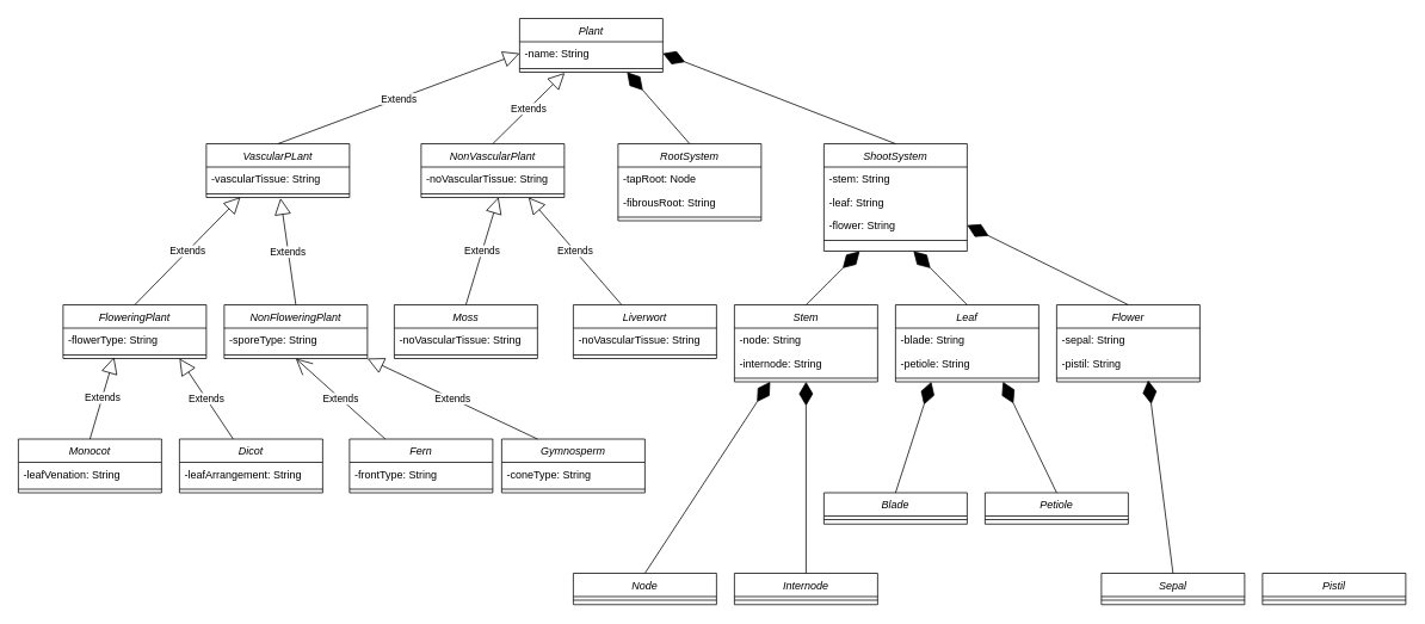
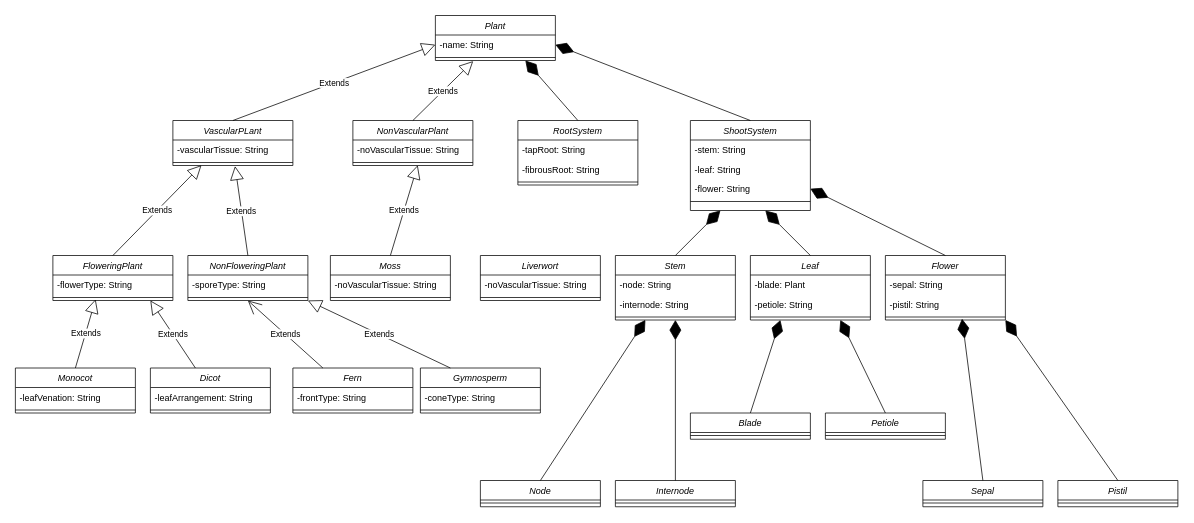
- <mxCell id="9" value="-tapRoot: Node" style="text;align=left;verticalAlign=top;spacingLeft=4;spacingRight=4;overflow=hidden;rotatable=0;points=[[0,0.5],[1,0.5]];portConstraint=eastwest;" vertex="1" parent="8"><mxGeometry y="26" width="160" height="26" as="geometry" /></mxCell>
+ <mxCell id="9" value="-tapRoot: String" style="text;align=left;verticalAlign=top;spacingLeft=4;spacingRight=4;overflow=hidden;rotatable=0;points=[[0,0.5],[1,0.5]];portConstraint=eastwest;" vertex="1" parent="8"><mxGeometry y="26" width="160" height="26" as="geometry" /></mxCell>
- <mxCell id="77" value="Extends" style="endArrow=block;endSize=16;endFill=0;html=1;rounded=0;entryX=0.75;entryY=1;entryDx=0;entryDy=0;" edge="1" parent="1" source="29" target="5"><mxGeometry width="160" relative="1" as="geometry"><mxPoint x="190" y="755" as="sourcePoint" /><mxPoint x="350" y="755" as="targetPoint" /></mxGeometry></mxCell>
- <mxCell id="37" value="-blade: String" style="text;align=left;verticalAlign=top;spacingLeft=4;spacingRight=4;overflow=hidden;rotatable=0;points=[[0,0.5],[1,0.5]];portConstraint=eastwest;" vertex="1" parent="36"><mxGeometry y="26" width="160" height="26" as="geometry" /></mxCell>
+ <mxCell id="37" value="-blade: Plant" style="text;align=left;verticalAlign=top;spacingLeft=4;spacingRight=4;overflow=hidden;rotatable=0;points=[[0,0.5],[1,0.5]];portConstraint=eastwest;" vertex="1" parent="36"><mxGeometry y="26" width="160" height="26" as="geometry" /></mxCell>
+ <mxCell id="88" value="" style="endArrow=diamondThin;endFill=1;endSize=24;html=1;rounded=0;entryX=1;entryY=1;entryDx=0;entryDy=0;exitX=0.5;exitY=0;exitDx=0;exitDy=0;" edge="1" parent="1" source="66" target="40"><mxGeometry width="160" relative="1" as="geometry"><mxPoint x="1320" y="280" as="sourcePoint" /><mxPoint x="1480" y="280" as="targetPoint" /></mxGeometry></mxCell>
